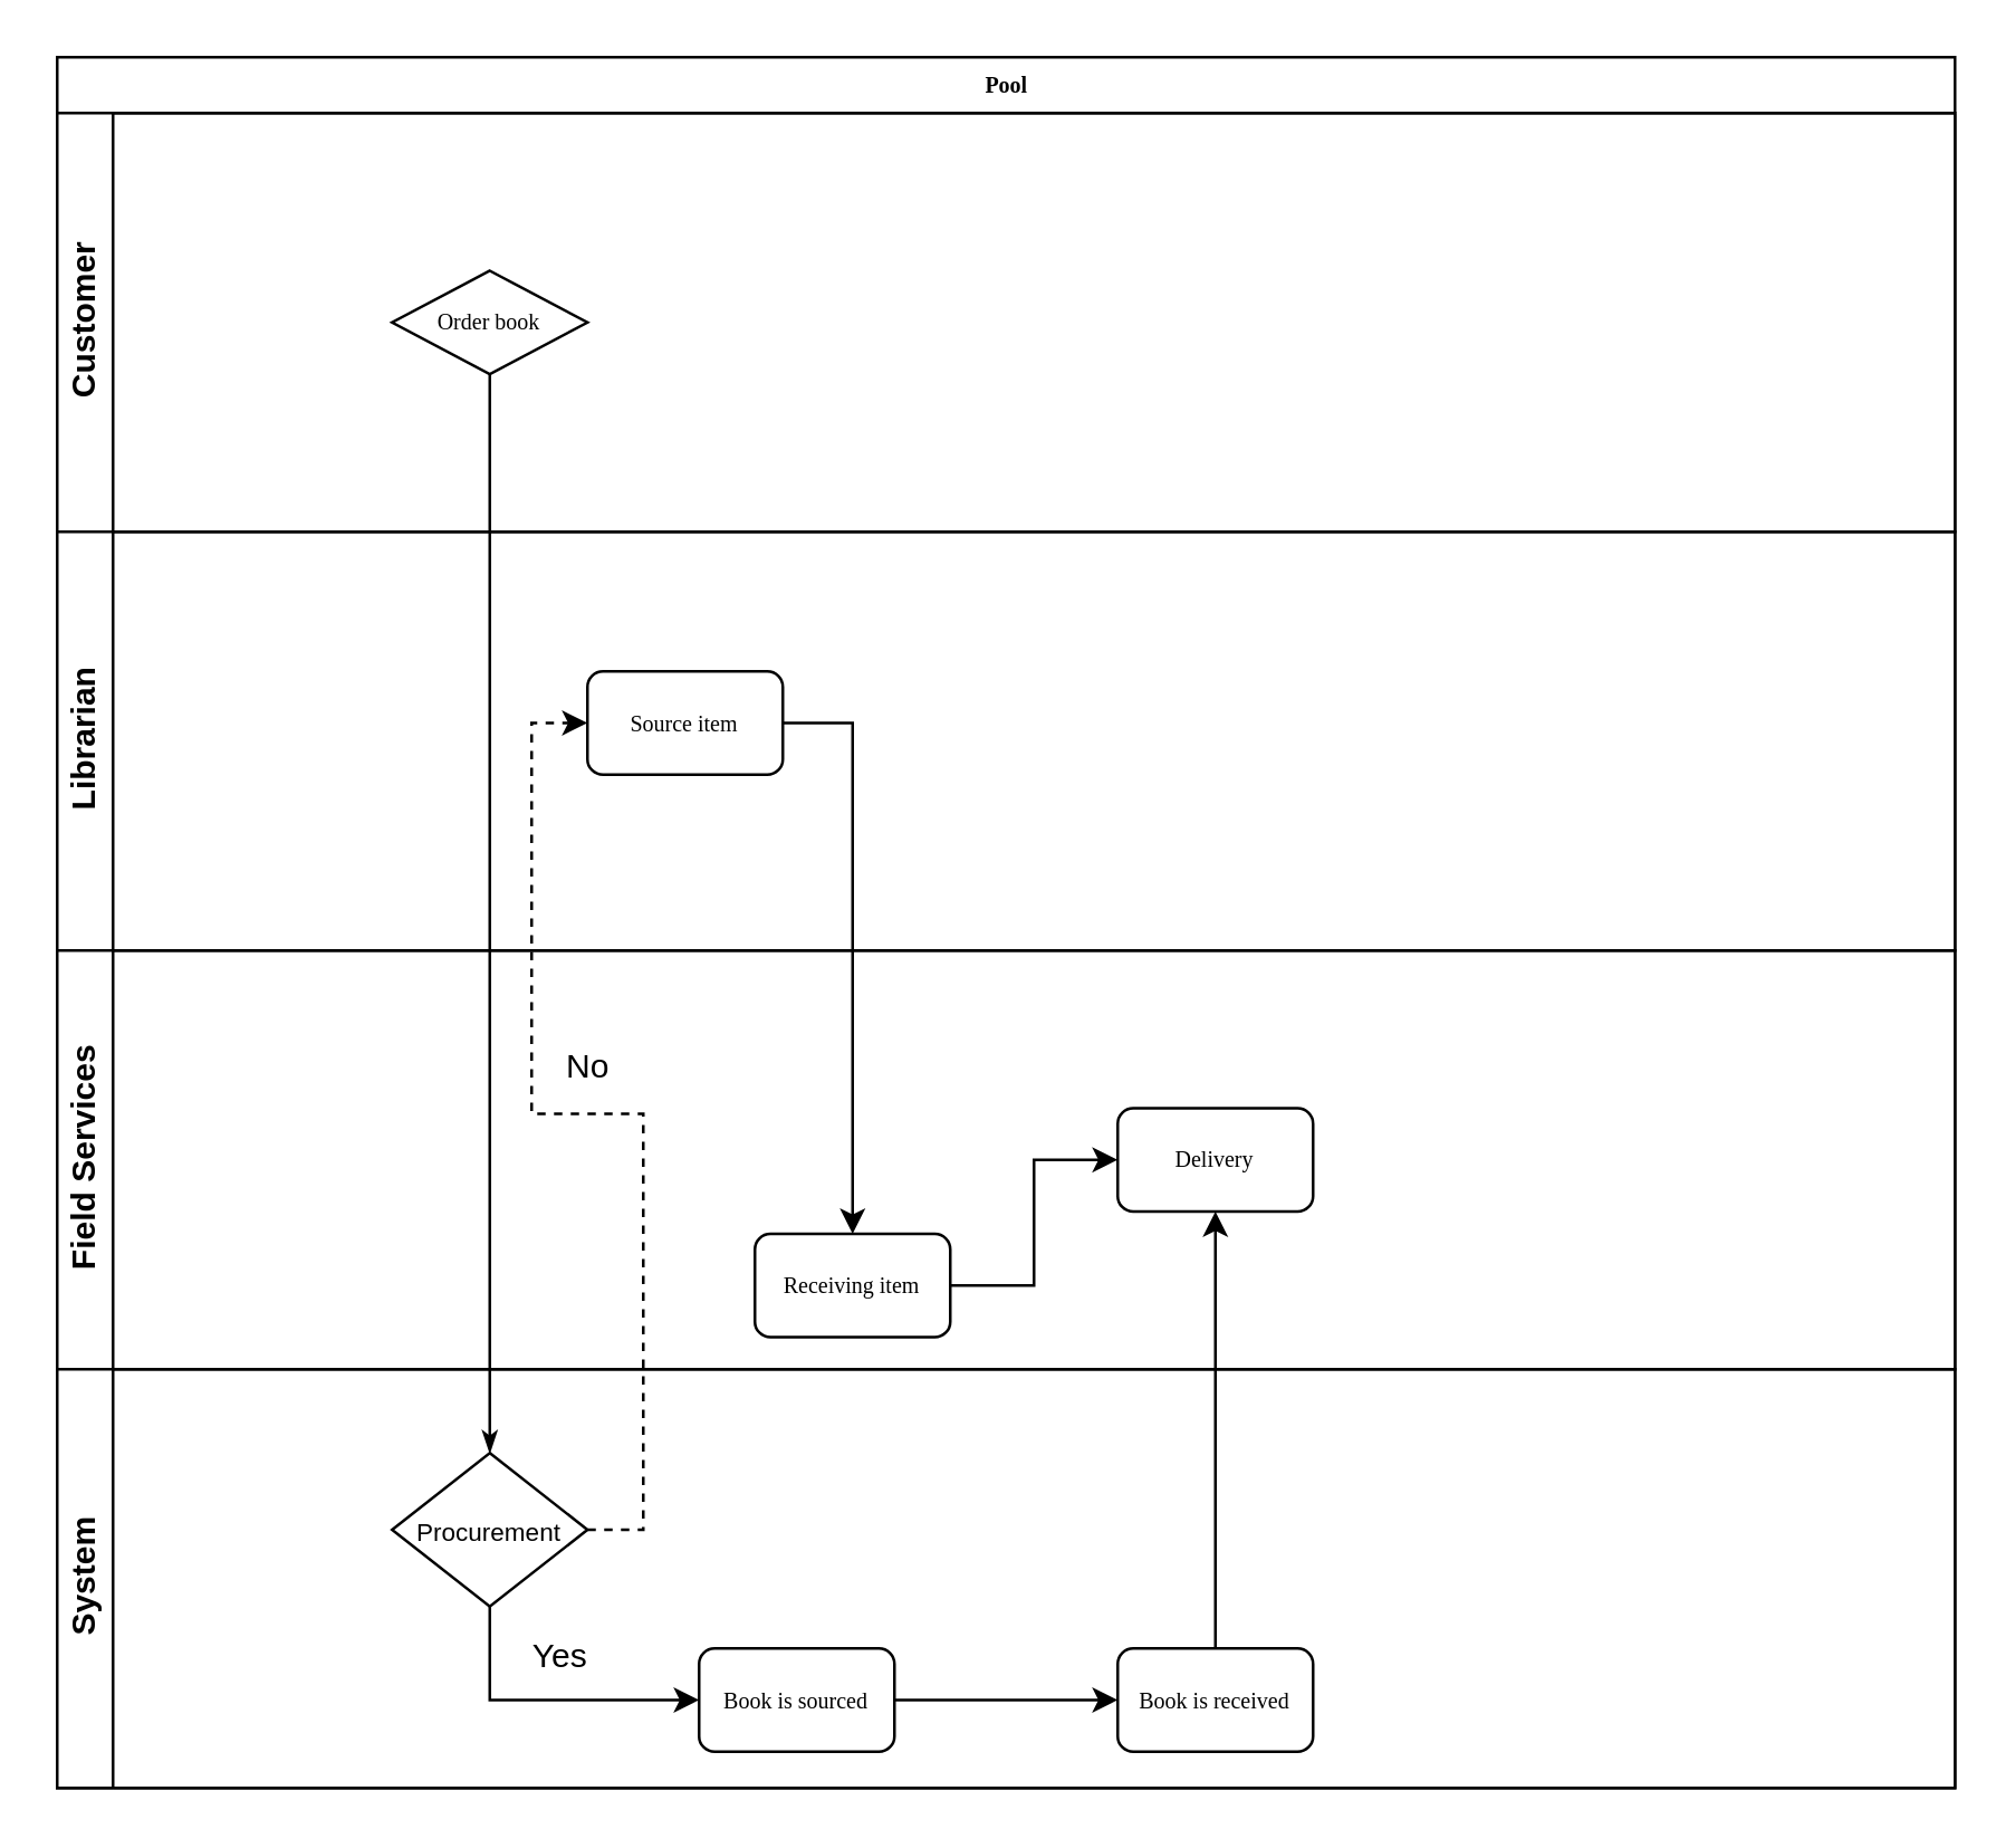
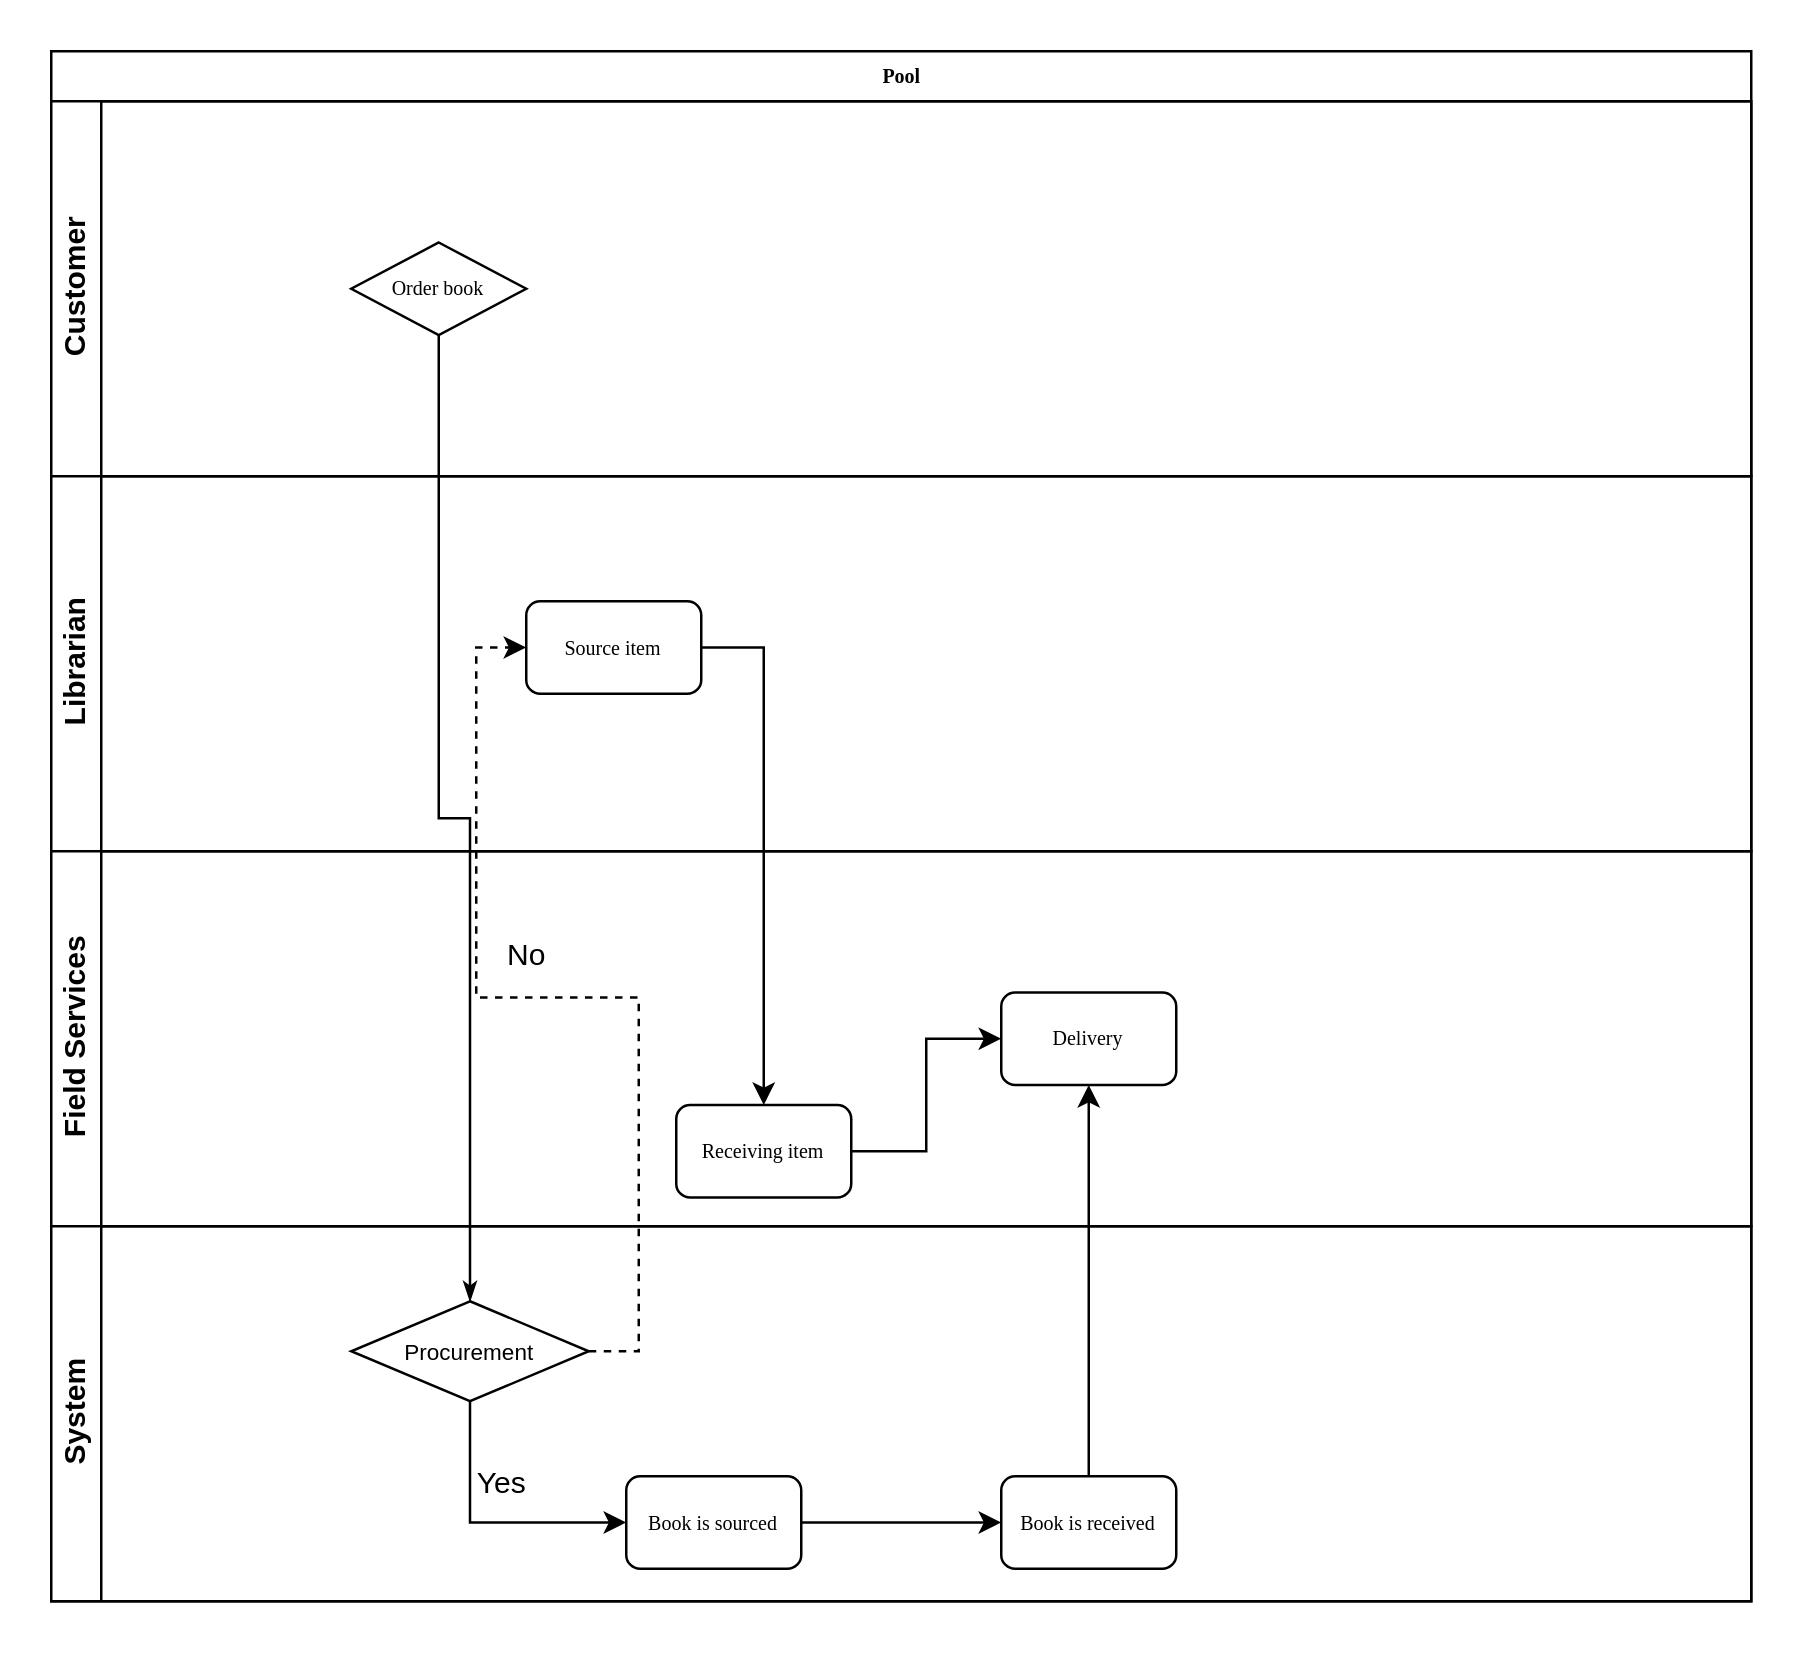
- <mxCell id="18" value="&lt;font style=&quot;font-size: 9px;&quot;&gt;Procurement&lt;/font&gt;" style="strokeWidth=1;html=1;shape=mxgraph.flowchart.decision;whiteSpace=wrap;" vertex="1" parent="16"><mxGeometry x="120" y="30" width="70" height="55" as="geometry" /></mxCell>
+ <mxCell id="18" value="&lt;font style=&quot;font-size: 9px;&quot;&gt;Procurement&lt;/font&gt;" style="strokeWidth=1;html=1;shape=mxgraph.flowchart.decision;whiteSpace=wrap;" vertex="1" parent="16"><mxGeometry x="120" y="30" width="95" height="40" as="geometry" /></mxCell>
